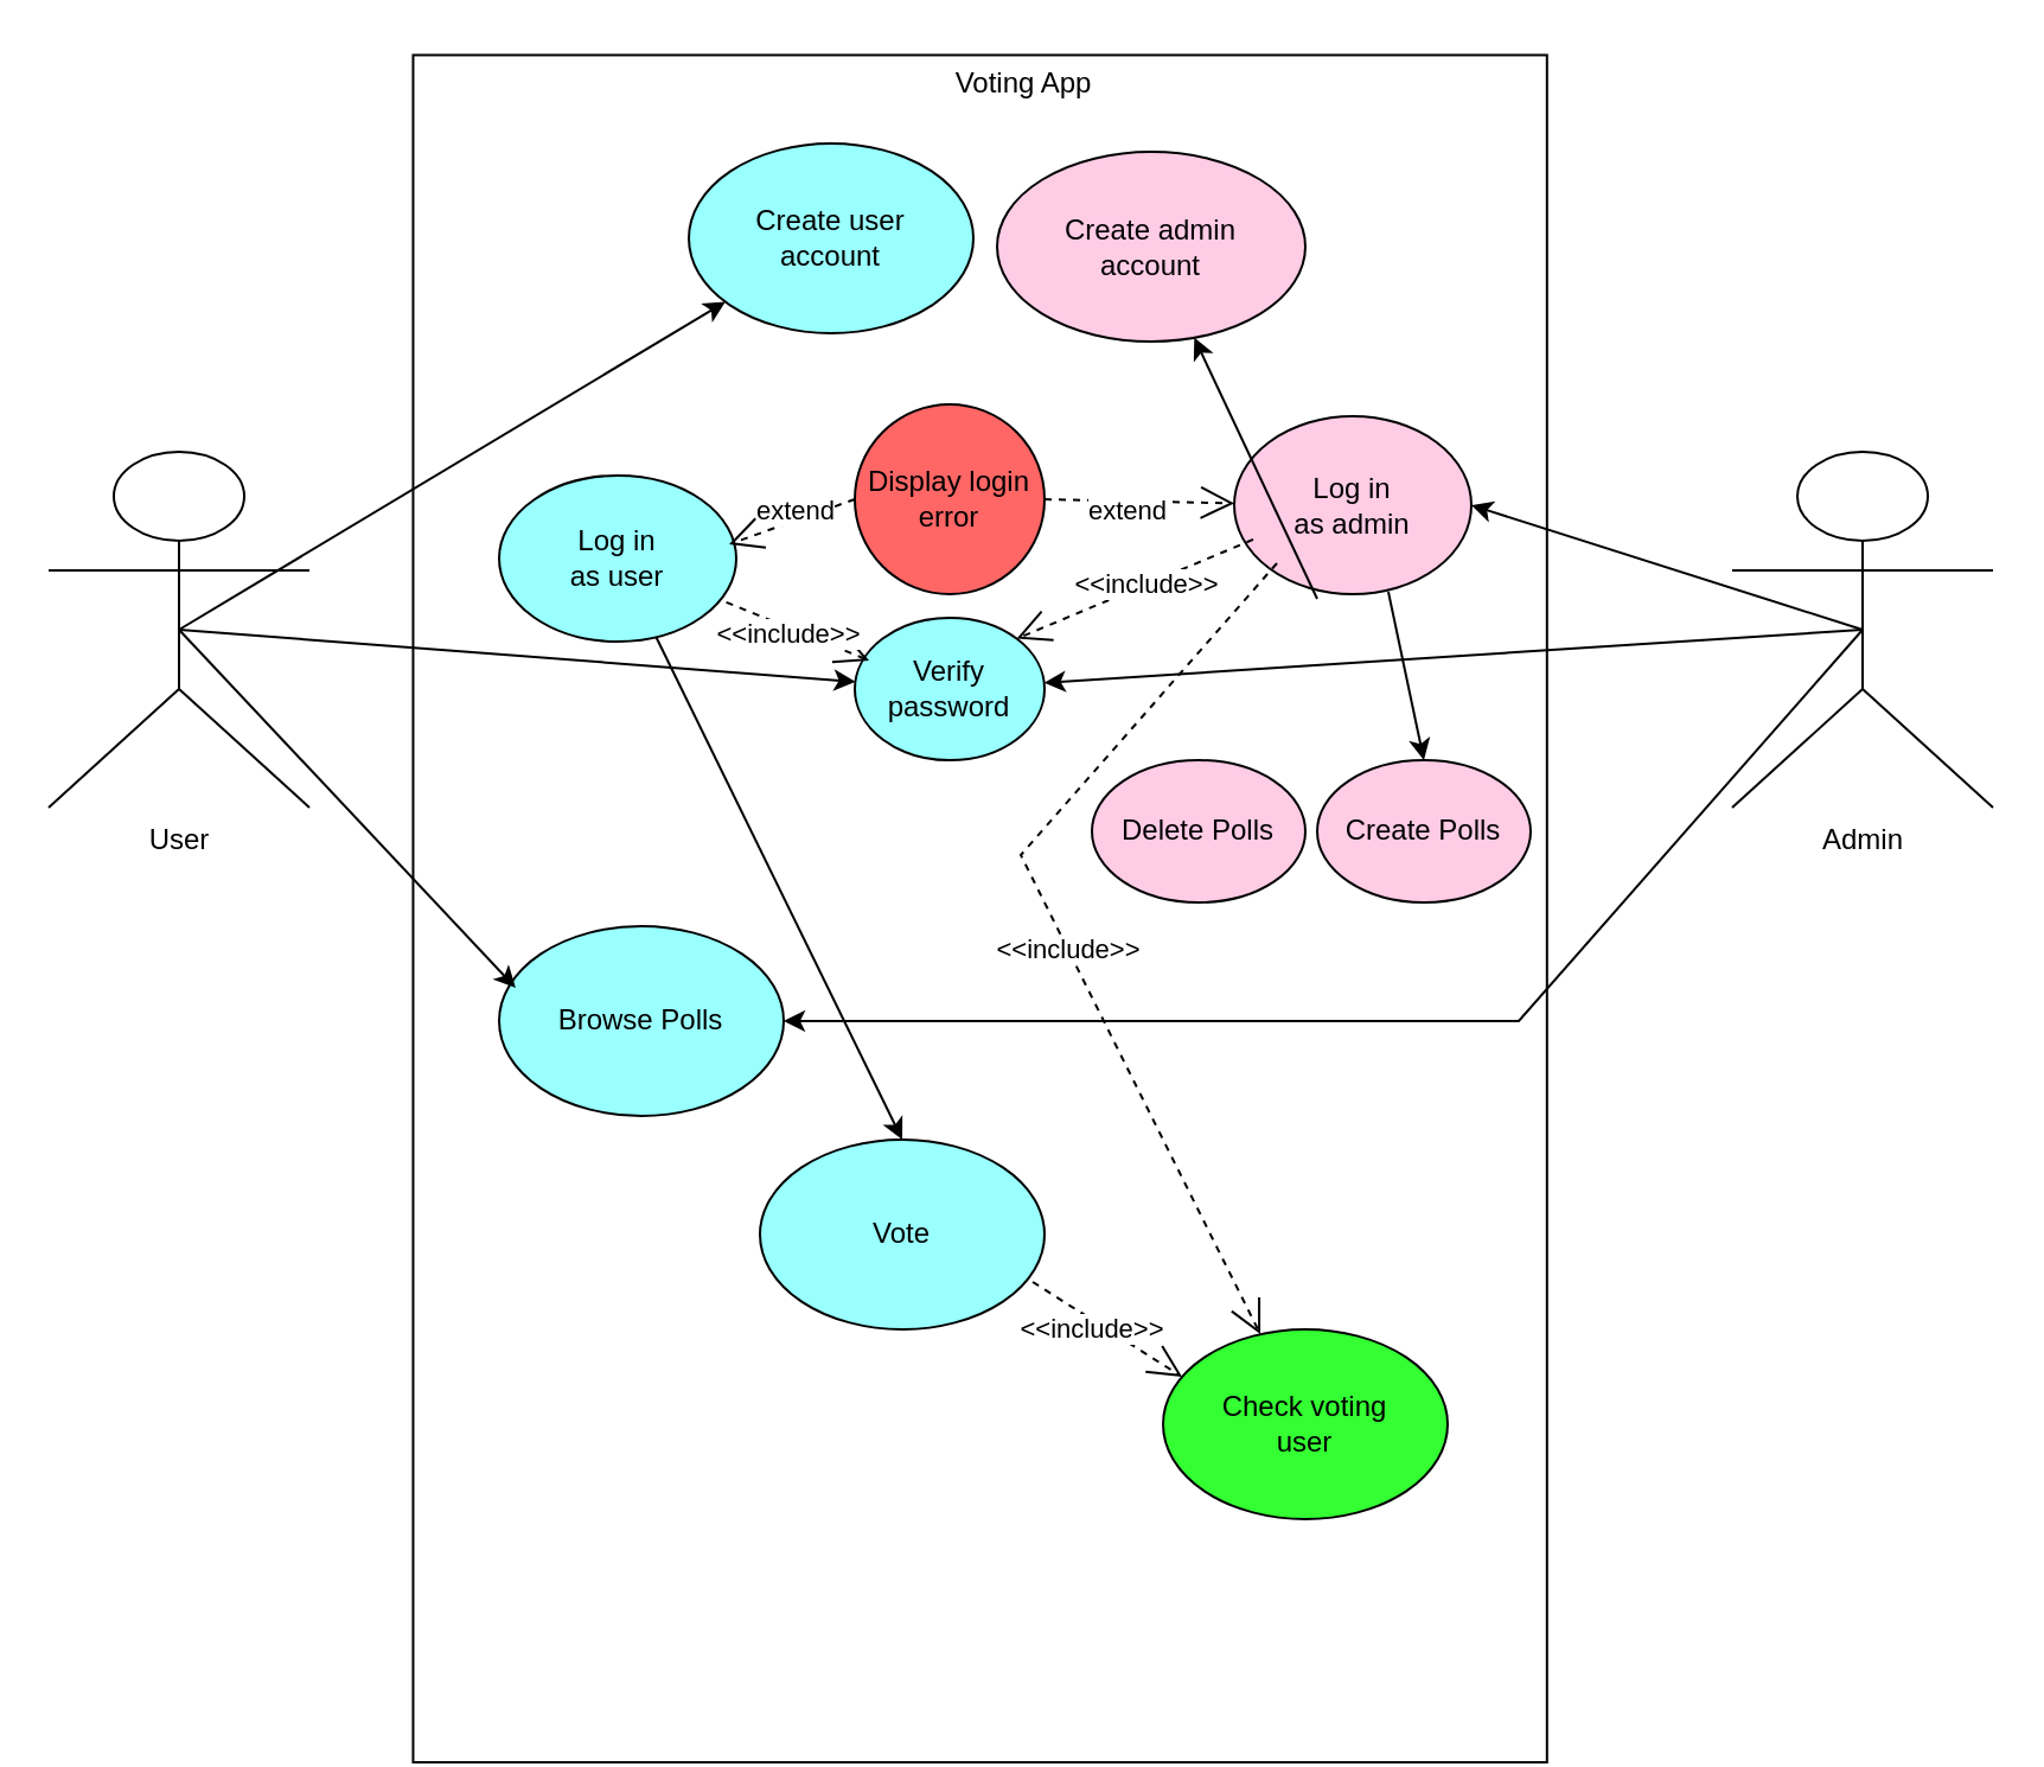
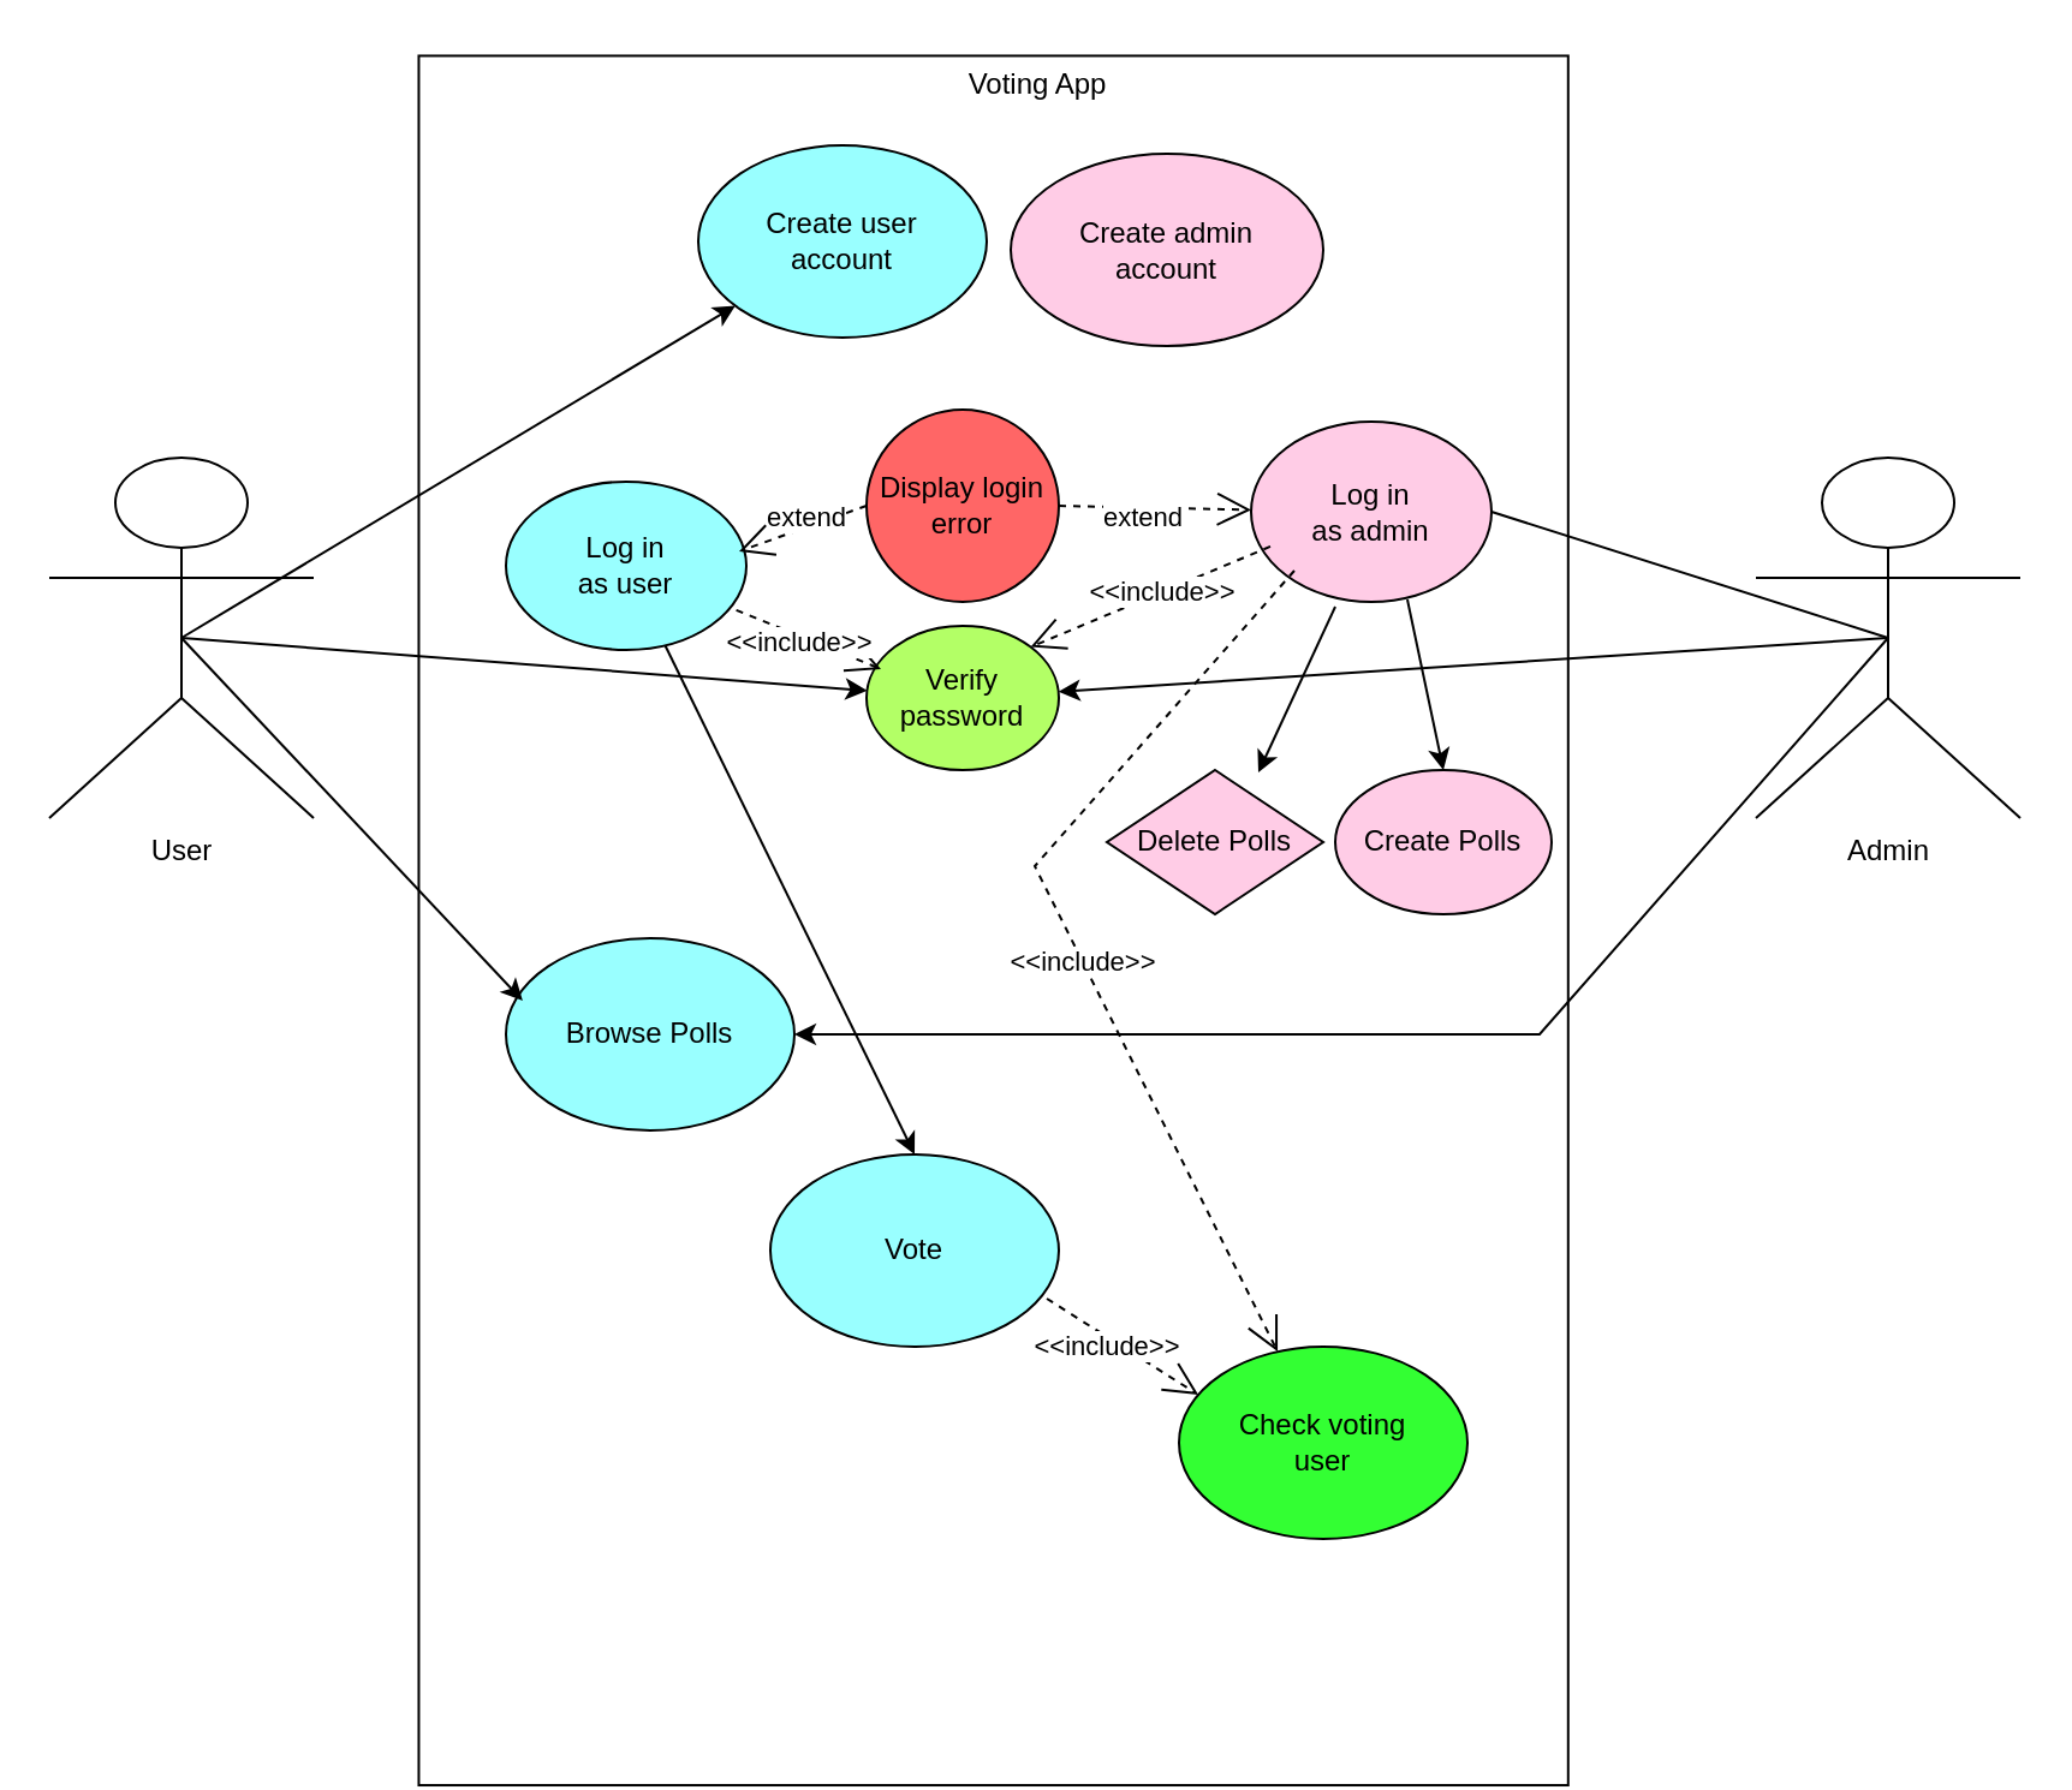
- <mxCell id="28" value="" style="endArrow=classic;html=1;rounded=0;exitX=0.35;exitY=1.027;exitDx=0;exitDy=0;exitPerimeter=0;" parent="1" source="23" target="21" edge="1"><mxGeometry width="50" height="50" relative="1" as="geometry"><mxPoint x="542.5" y="242.5" as="sourcePoint" /><mxPoint x="520" y="330" as="targetPoint" /></mxGeometry></mxCell>
+ <mxCell id="28" value="" style="endArrow=classic;html=1;rounded=0;exitX=0.35;exitY=1.027;exitDx=0;exitDy=0;exitPerimeter=0;entryX=0.7;entryY=0.017;entryDx=0;entryDy=0;entryPerimeter=0;" parent="1" source="23" target="8" edge="1"><mxGeometry width="50" height="50" relative="1" as="geometry"><mxPoint x="542.5" y="242.5" as="sourcePoint" /><mxPoint x="520" y="330" as="targetPoint" /></mxGeometry></mxCell>
- <mxCell id="24" value="" style="endArrow=classic;html=1;rounded=0;entryX=1;entryY=0.5;entryDx=0;entryDy=0;exitX=0.5;exitY=0.5;exitDx=0;exitDy=0;exitPerimeter=0;" parent="1" source="13" target="23" edge="1"><mxGeometry width="50" height="50" relative="1" as="geometry"><mxPoint x="740" y="270" as="sourcePoint" /><mxPoint x="583" y="145" as="targetPoint" /></mxGeometry></mxCell>
+ <mxCell id="24" value="" style="endArrow=none;html=1;rounded=0;entryX=1;entryY=0.5;entryDx=0;entryDy=0;exitX=0.5;exitY=0.5;exitDx=0;exitDy=0;exitPerimeter=0;" parent="1" source="13" target="23" edge="1"><mxGeometry width="50" height="50" relative="1" as="geometry"><mxPoint x="740" y="270" as="sourcePoint" /><mxPoint x="583" y="145" as="targetPoint" /></mxGeometry></mxCell>
- <mxCell id="11" value="Verify password" style="ellipse;whiteSpace=wrap;html=1;strokeColor=#000000;fillColor=#99ffff;" parent="1" vertex="1"><mxGeometry x="360" y="260" width="80" height="60" as="geometry" /></mxCell>
+ <mxCell id="11" value="Verify password" style="ellipse;whiteSpace=wrap;html=1;strokeColor=#000000;fillColor=#B3FF66;" parent="1" vertex="1"><mxGeometry x="360" y="260" width="80" height="60" as="geometry" /></mxCell>
- <mxCell id="8" value="Delete Polls" style="ellipse;whiteSpace=wrap;html=1;fillColor=#FFCCE6;" parent="1" vertex="1"><mxGeometry x="460" y="320" width="90" height="60" as="geometry" /></mxCell>
+ <mxCell id="8" value="Delete Polls" style="rhombus;whiteSpace=wrap;html=1;fillColor=#FFCCE6;" parent="1" vertex="1"><mxGeometry x="460" y="320" width="90" height="60" as="geometry" /></mxCell>
